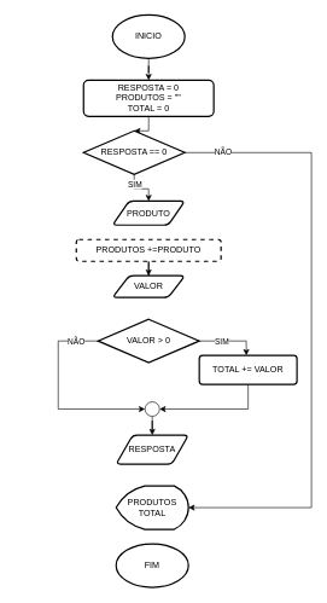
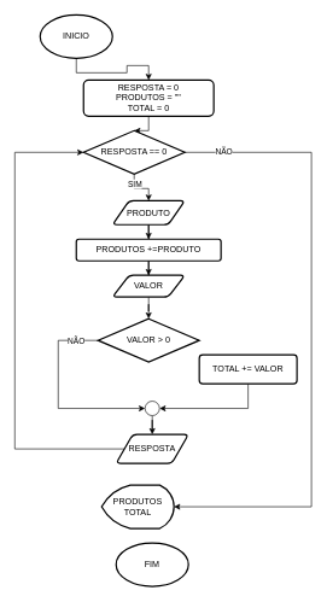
- <mxCell id="3" value="INICIO" style="strokeWidth=2;html=1;shape=mxgraph.flowchart.start_1;whiteSpace=wrap;" vertex="1" parent="1"><mxGeometry x="155" y="20" width="100" height="60" as="geometry" /></mxCell>
+ <mxCell id="3" value="INICIO" style="strokeWidth=2;html=1;shape=mxgraph.flowchart.start_1;whiteSpace=wrap;" vertex="1" parent="1"><mxGeometry x="55" y="20" width="100" height="60" as="geometry" /></mxCell>
+ <mxCell id="10" value="" style="edgeStyle=orthogonalEdgeStyle;rounded=0;orthogonalLoop=1;jettySize=auto;html=1;" edge="1" parent="1" source="11" target="13"><mxGeometry relative="1" as="geometry" /></mxCell>
- <mxCell id="13" value="PRODUTOS +=PRODUTO" style="whiteSpace=wrap;html=1;strokeWidth=2;rounded=1;arcSize=12;dashed=1;" vertex="1" parent="1"><mxGeometry x="105" y="330" width="200" height="30" as="geometry" /></mxCell>
+ <mxCell id="13" value="PRODUTOS +=PRODUTO" style="whiteSpace=wrap;html=1;strokeWidth=2;rounded=1;arcSize=12;" vertex="1" parent="1"><mxGeometry x="105" y="330" width="200" height="30" as="geometry" /></mxCell>
+ <mxCell id="14" style="edgeStyle=orthogonalEdgeStyle;rounded=0;orthogonalLoop=1;jettySize=auto;html=1;" edge="1" parent="1" source="15" target="20"><mxGeometry relative="1" as="geometry" /></mxCell>
- <mxCell id="16" style="edgeStyle=orthogonalEdgeStyle;rounded=0;orthogonalLoop=1;jettySize=auto;html=1;exitX=1;exitY=0.5;exitDx=0;exitDy=0;exitPerimeter=0;" edge="1" parent="1" source="20" target="22"><mxGeometry relative="1" as="geometry"><Array as="points"><mxPoint x="340" y="470" /></Array></mxGeometry></mxCell>
- <mxCell id="17" value="SIM" style="edgeLabel;html=1;align=center;verticalAlign=middle;resizable=0;points=[];" vertex="1" connectable="0" parent="16"><mxGeometry x="-0.413" y="1" relative="1" as="geometry"><mxPoint x="5" y="1" as="offset" /></mxGeometry></mxCell>
+ <mxCell id="26" style="edgeStyle=orthogonalEdgeStyle;rounded=0;orthogonalLoop=1;jettySize=auto;html=1;entryX=0;entryY=0.5;entryDx=0;entryDy=0;entryPerimeter=0;" edge="1" parent="1" source="23" target="9"><mxGeometry relative="1" as="geometry"><Array as="points"><mxPoint x="20" y="620" /><mxPoint x="20" y="210" /></Array></mxGeometry></mxCell>
- <mxCell id="27" value="PRODUTOS&lt;div&gt;TOTAL&lt;/div&gt;" style="strokeWidth=2;html=1;shape=mxgraph.flowchart.display;whiteSpace=wrap;" vertex="1" parent="1"><mxGeometry x="160" y="670" width="100" height="60" as="geometry" /></mxCell>
+ <mxCell id="27" value="PRODUTOS&lt;div&gt;TOTAL&lt;/div&gt;" style="strokeWidth=2;html=1;shape=mxgraph.flowchart.display;whiteSpace=wrap;" vertex="1" parent="1"><mxGeometry x="140" y="670" width="100" height="60" as="geometry" /></mxCell>
